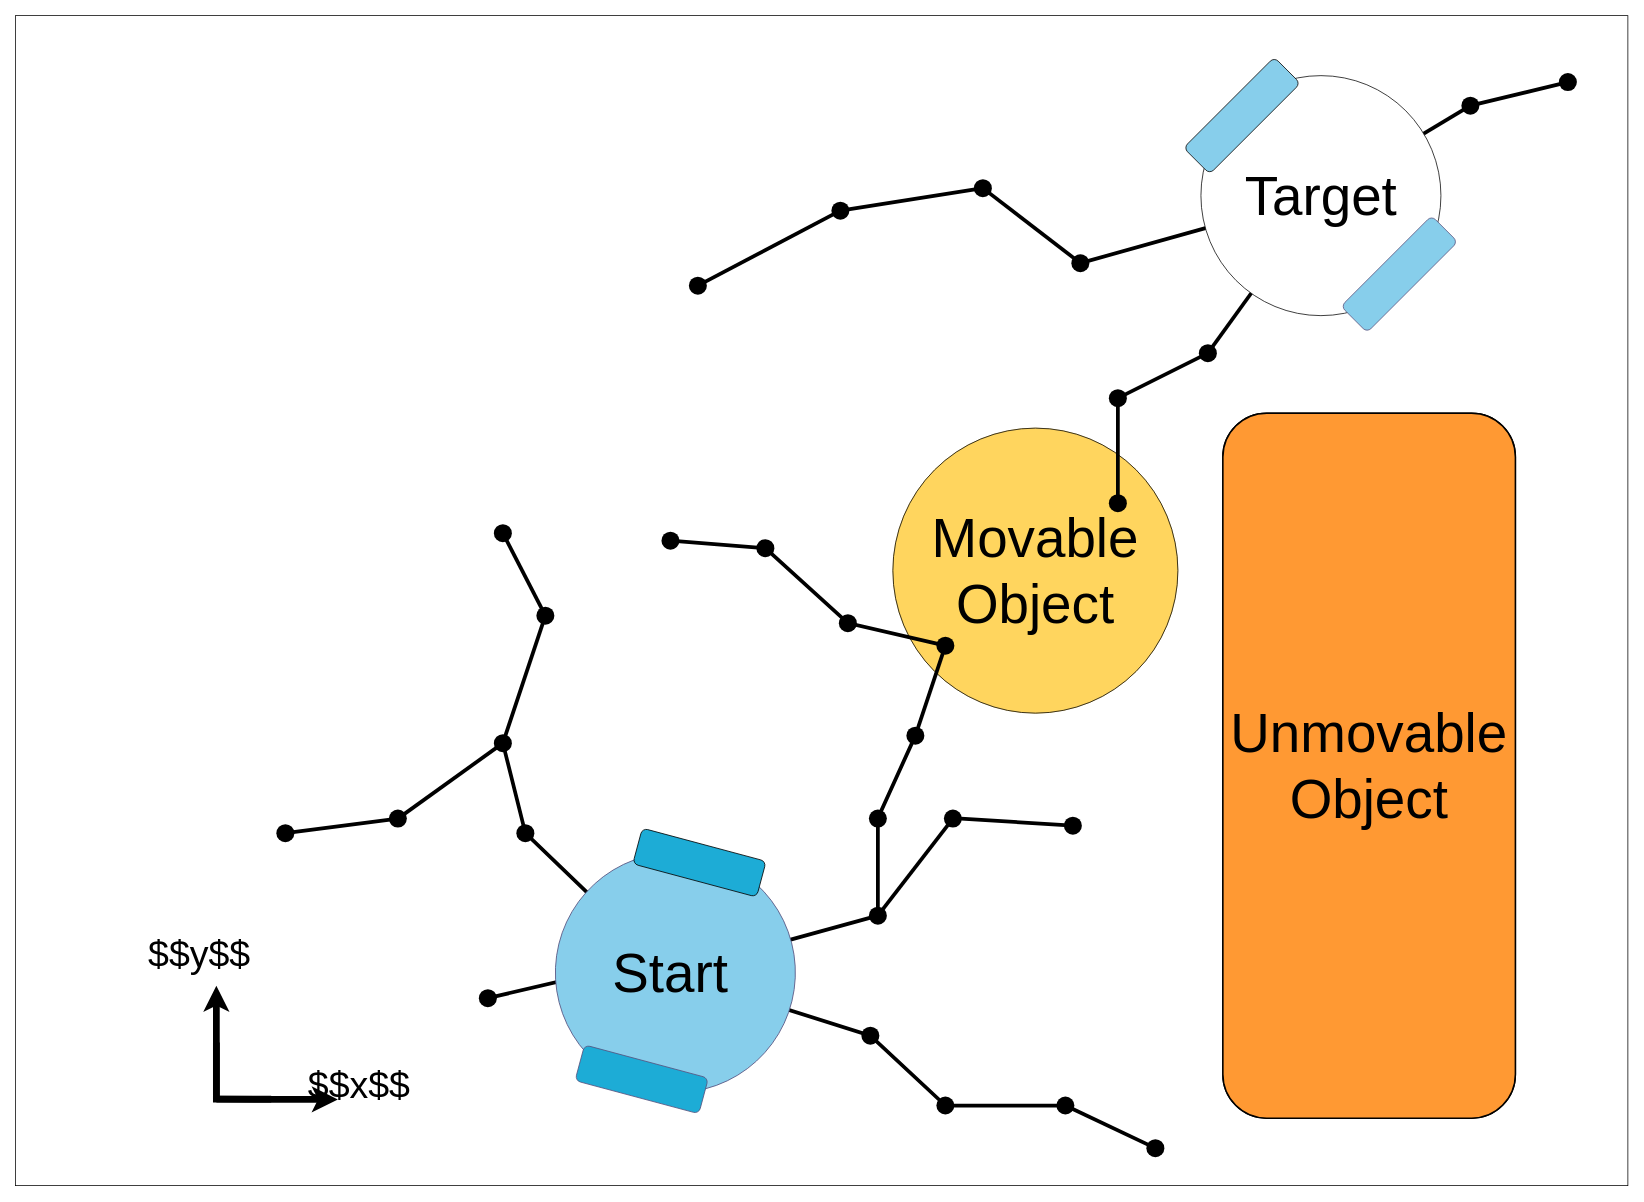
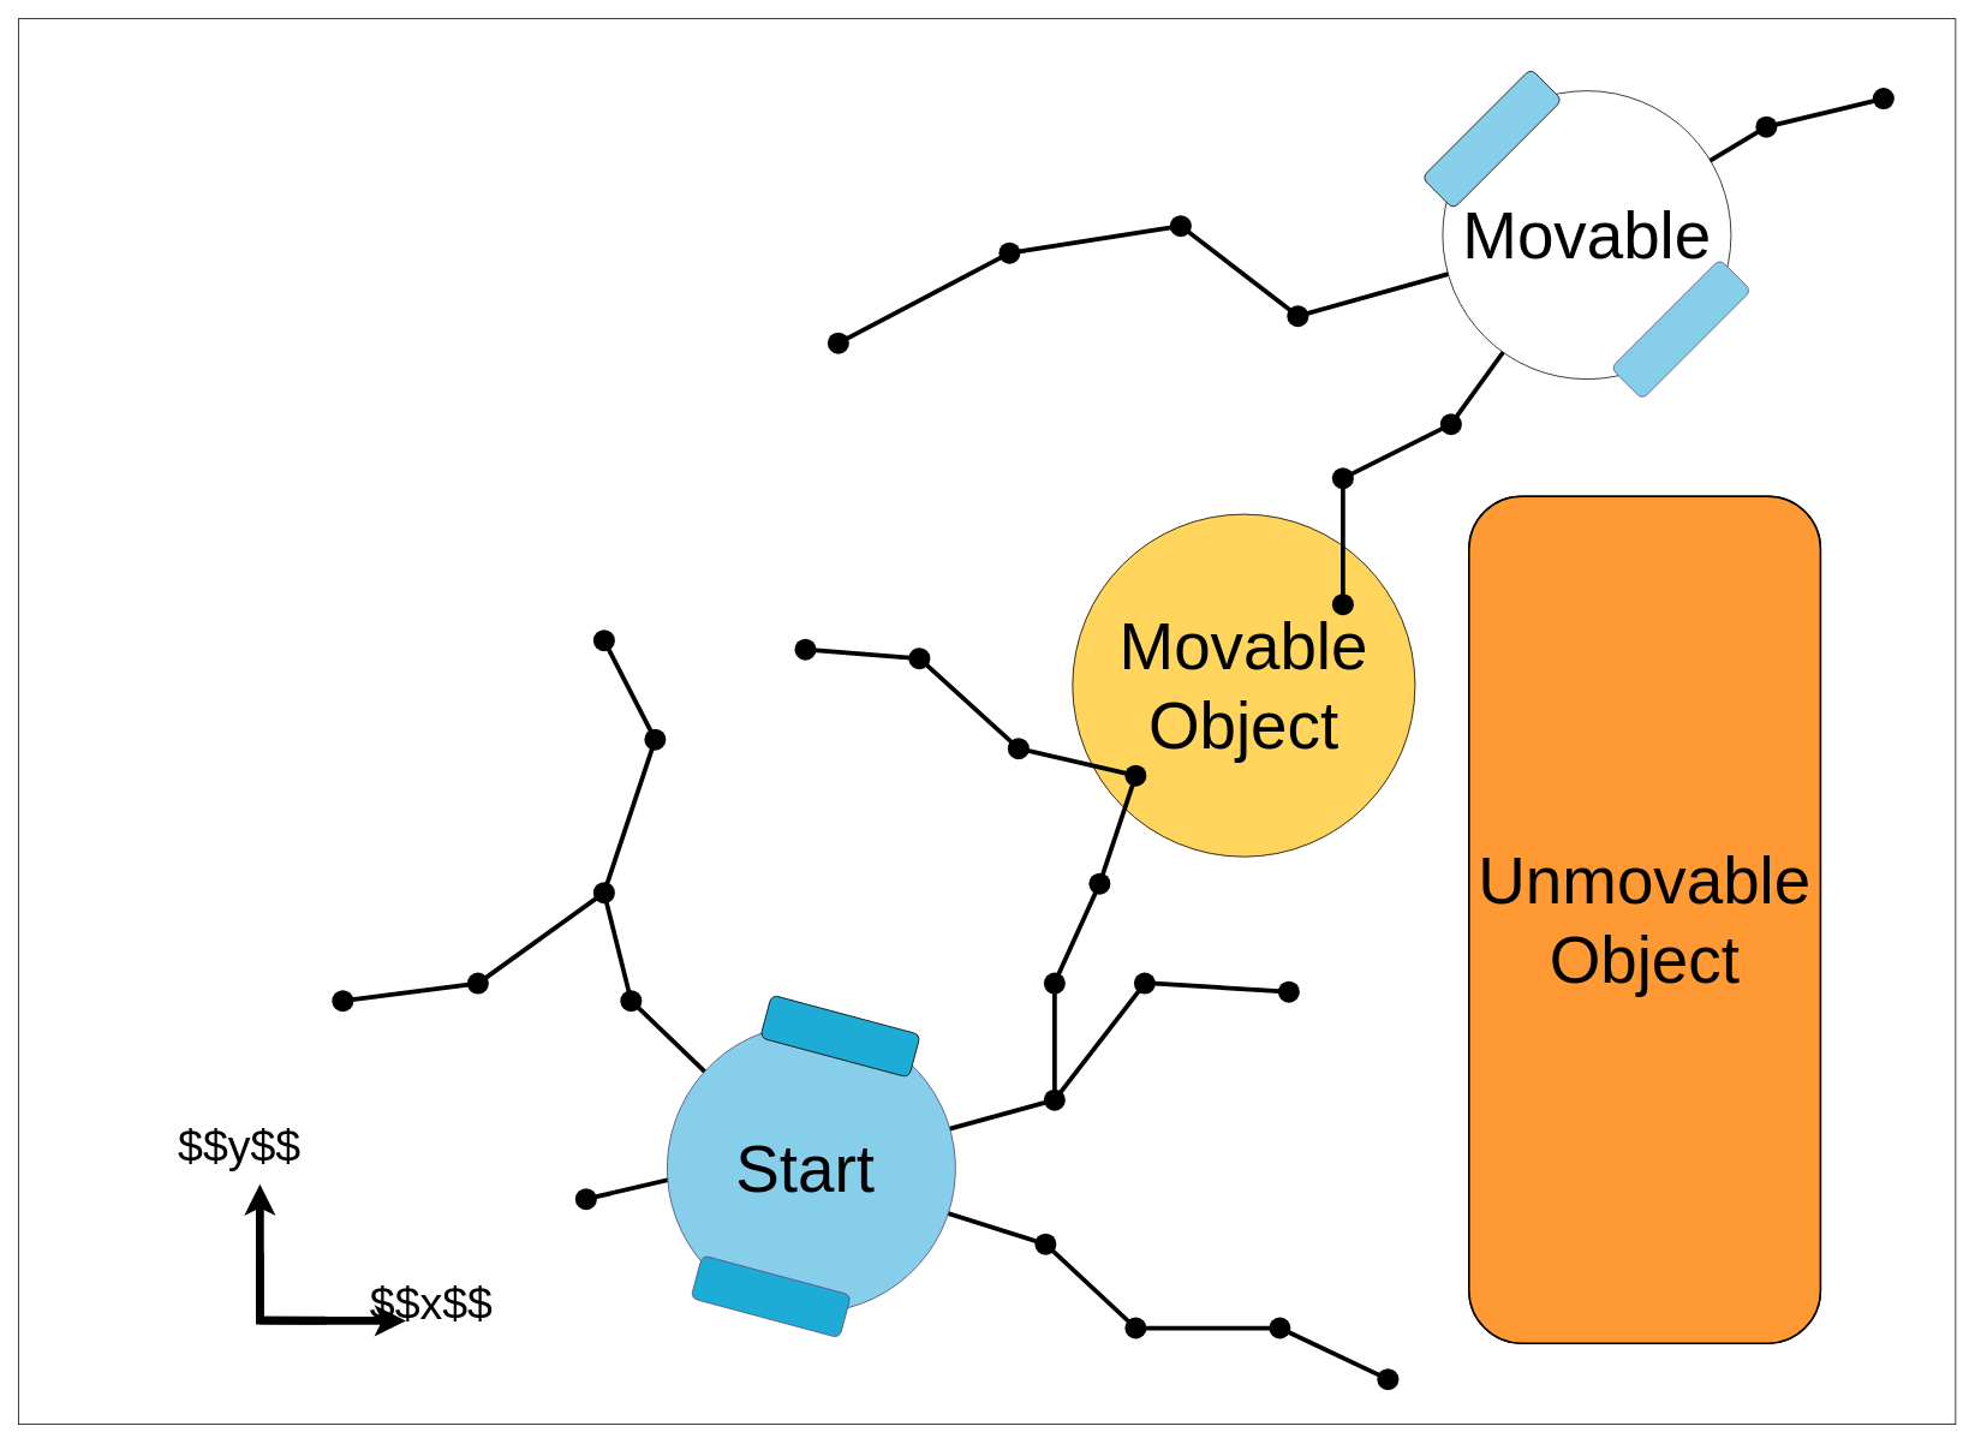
- <mxCell id="16" value="&lt;font style=&quot;&quot;&gt;&lt;font style=&quot;font-size: 73px;&quot;&gt;Target&lt;/font&gt;&lt;br&gt;&lt;/font&gt;" style="ellipse;whiteSpace=wrap;html=1;aspect=fixed;fillColor=none;strokeWidth=1;" parent="1" vertex="1"><mxGeometry x="1600.73" y="100" width="320" height="320" as="geometry" /></mxCell>
+ <mxCell id="16" value="&lt;font style=&quot;&quot;&gt;&lt;font style=&quot;font-size: 73px;&quot;&gt;Movable&lt;/font&gt;&lt;br&gt;&lt;/font&gt;" style="ellipse;whiteSpace=wrap;html=1;aspect=fixed;fillColor=none;strokeWidth=1;" parent="1" vertex="1"><mxGeometry x="1600.73" y="100" width="320" height="320" as="geometry" /></mxCell>
